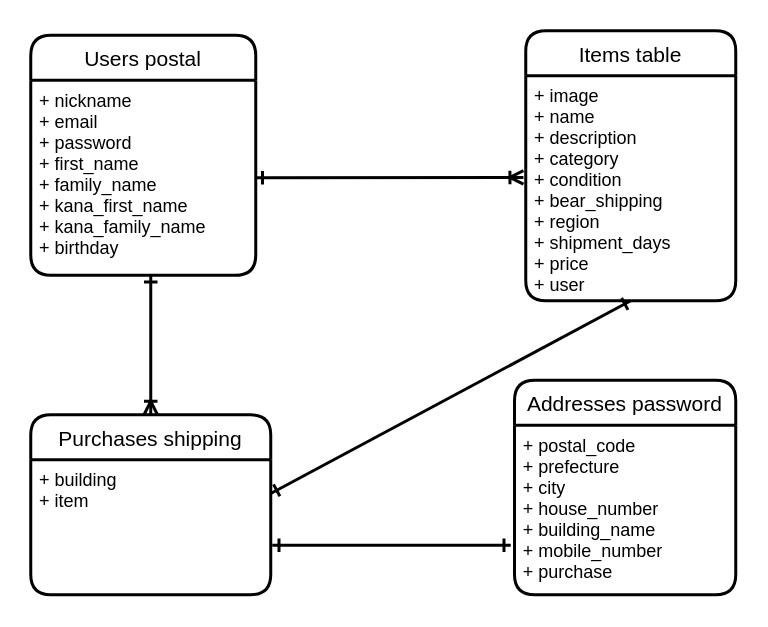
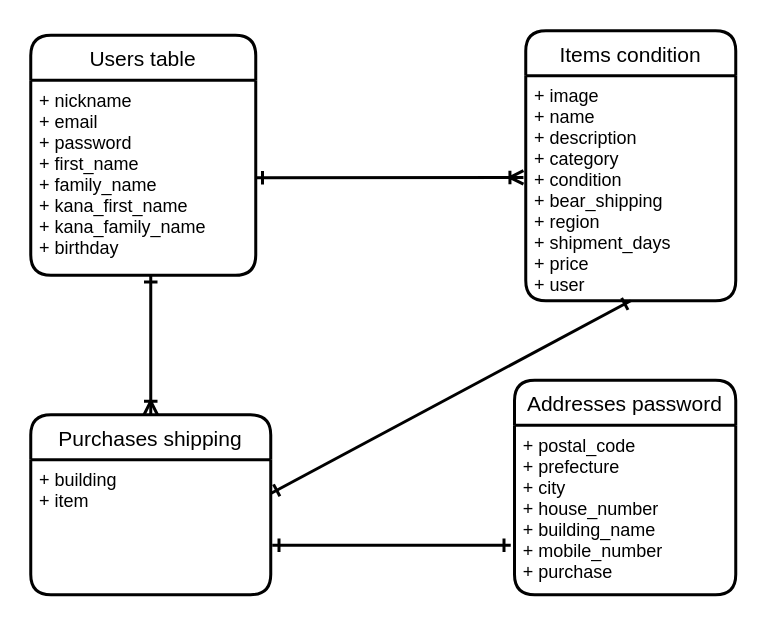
- <mxCell id="4" value="Items table" style="swimlane;childLayout=stackLayout;horizontal=1;startSize=30;horizontalStack=0;rounded=1;fontSize=14;fontStyle=0;strokeWidth=2;resizeParent=0;resizeLast=1;shadow=0;dashed=0;align=center;" parent="1" vertex="1"><mxGeometry x="350" y="20" width="140" height="180" as="geometry" /></mxCell>
+ <mxCell id="4" value="Items condition" style="swimlane;childLayout=stackLayout;horizontal=1;startSize=30;horizontalStack=0;rounded=1;fontSize=14;fontStyle=0;strokeWidth=2;resizeParent=0;resizeLast=1;shadow=0;dashed=0;align=center;" parent="1" vertex="1"><mxGeometry x="350" y="20" width="140" height="180" as="geometry" /></mxCell>
- <mxCell id="2" value="Users postal" style="swimlane;childLayout=stackLayout;horizontal=1;startSize=30;horizontalStack=0;rounded=1;fontSize=14;fontStyle=0;strokeWidth=2;resizeParent=0;resizeLast=1;shadow=0;dashed=0;align=center;" parent="1" vertex="1"><mxGeometry x="20" y="23" width="150" height="160" as="geometry" /></mxCell>
+ <mxCell id="2" value="Users table" style="swimlane;childLayout=stackLayout;horizontal=1;startSize=30;horizontalStack=0;rounded=1;fontSize=14;fontStyle=0;strokeWidth=2;resizeParent=0;resizeLast=1;shadow=0;dashed=0;align=center;" parent="1" vertex="1"><mxGeometry x="20" y="23" width="150" height="160" as="geometry" /></mxCell>
